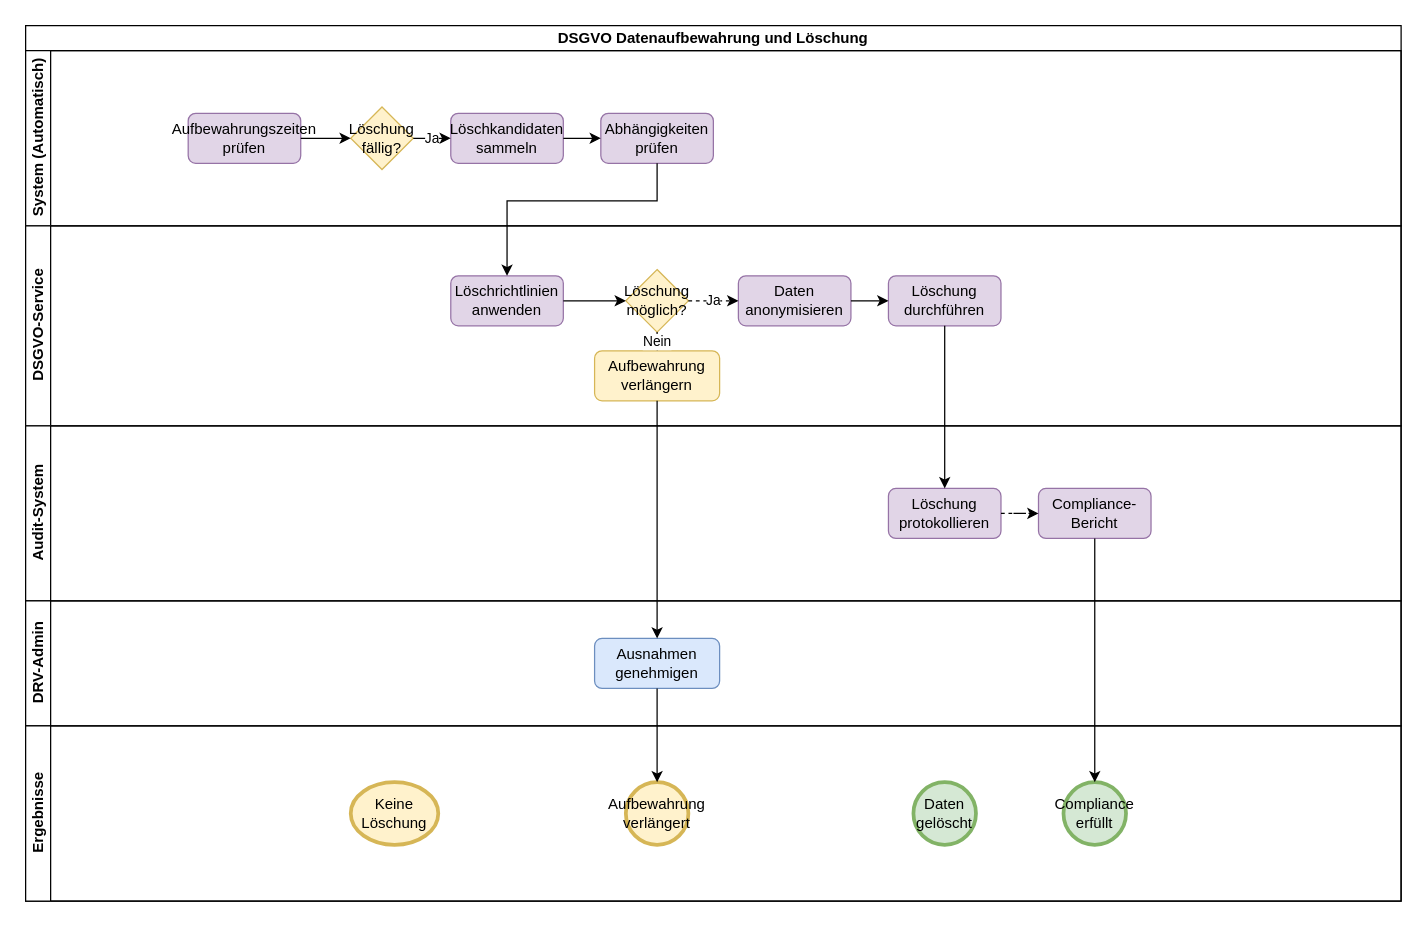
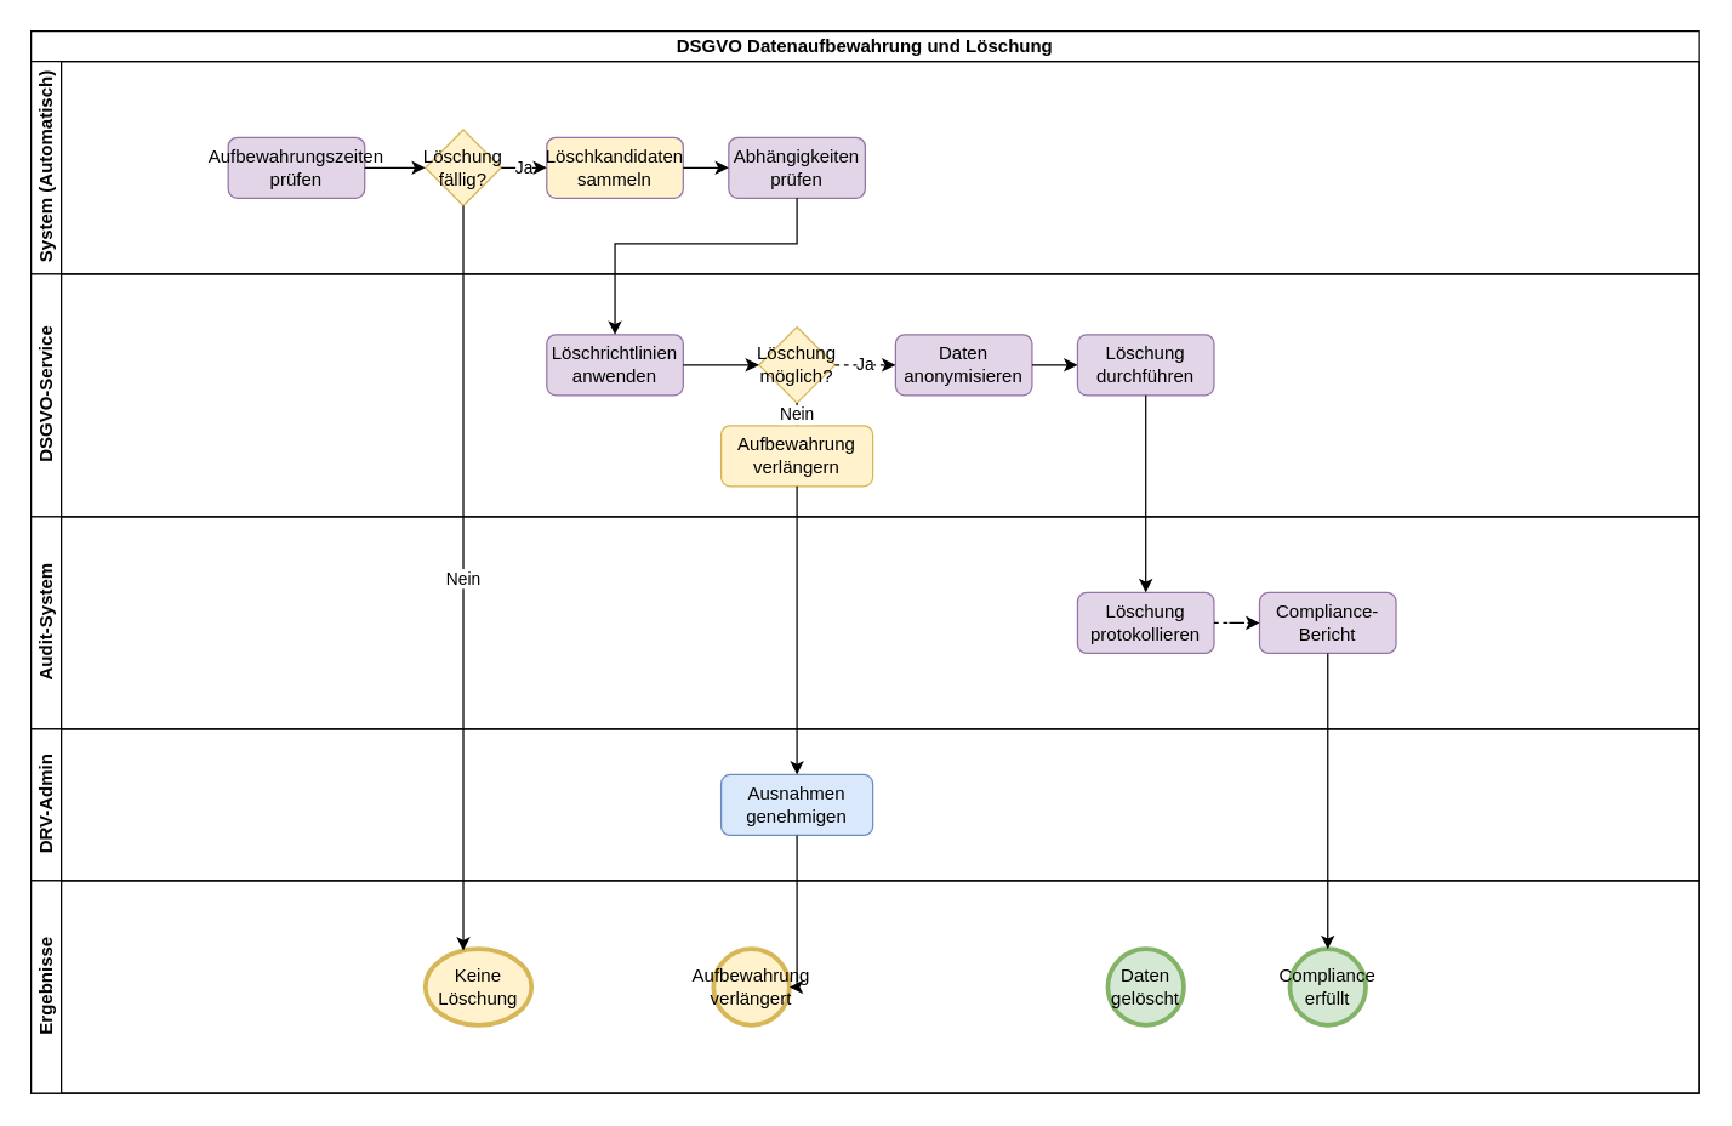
- <mxCell id="6" value="Löschkandidaten sammeln" style="rounded=1;whiteSpace=wrap;html=1;fillColor=#e1d5e7;strokeColor=#9673a6;" vertex="1" parent="3"><mxGeometry x="340" y="50" width="90" height="40" as="geometry" /></mxCell>
+ <mxCell id="6" value="Löschkandidaten sammeln" style="rounded=1;whiteSpace=wrap;html=1;fillColor=#fff2cc;strokeColor=#9673a6;" vertex="1" parent="3"><mxGeometry x="340" y="50" width="90" height="40" as="geometry" /></mxCell>
+ <mxCell id="25" value="Nein" style="edgeStyle=orthogonalEdgeStyle;rounded=0;orthogonalLoop=1;jettySize=auto;html=1;" edge="1" parent="2" source="5" target="20"><mxGeometry relative="1" as="geometry"><Array as="points"><mxPoint x="285" y="140" /><mxPoint x="285" y="630" /></Array></mxGeometry></mxCell>
- <mxCell id="21" value="Aufbewahrung verlängert" style="ellipse;whiteSpace=wrap;html=1;aspect=fixed;fillColor=#fff2cc;strokeColor=#d6b656;strokeWidth=3;" vertex="1" parent="19"><mxGeometry x="480" y="45" width="50" height="50" as="geometry" /></mxCell>
+ <mxCell id="21" value="Aufbewahrung verlängert" style="ellipse;whiteSpace=wrap;html=1;aspect=fixed;fillColor=#fff2cc;strokeColor=#d6b656;strokeWidth=3;" vertex="1" parent="19"><mxGeometry x="450" y="45" width="50" height="50" as="geometry" /></mxCell>
